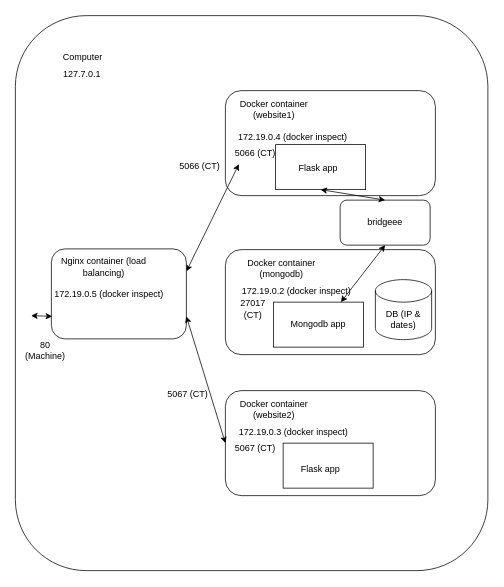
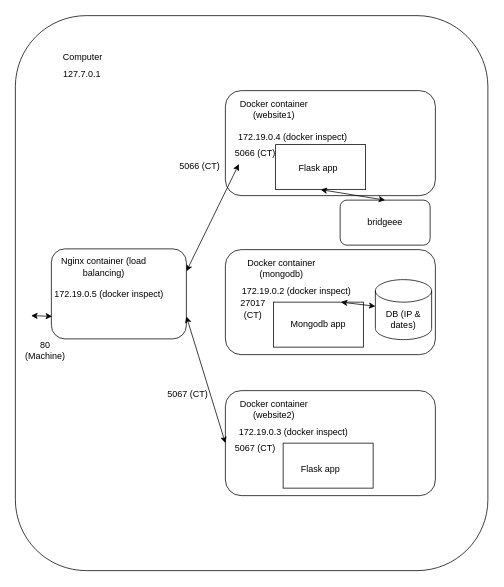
- <mxCell id="20" value="" style="endArrow=classic;startArrow=classic;html=1;rounded=0;exitX=0.75;exitY=0;exitDx=0;exitDy=0;entryX=0.5;entryY=1;entryDx=0;entryDy=0;" edge="1" parent="1" source="16" target="19"><mxGeometry width="50" height="50" relative="1" as="geometry"><mxPoint x="500" y="453" as="sourcePoint" /><mxPoint x="447.5" y="321" as="targetPoint" /></mxGeometry></mxCell>
+ <mxCell id="20" value="" style="endArrow=classic;startArrow=classic;html=1;rounded=0;exitX=0.75;exitY=0;exitDx=0;exitDy=0;" edge="1" parent="1" source="16" target="18"><mxGeometry width="50" height="50" relative="1" as="geometry"><mxPoint x="500" y="453" as="sourcePoint" /><mxPoint x="447.5" y="321" as="targetPoint" /></mxGeometry></mxCell>
